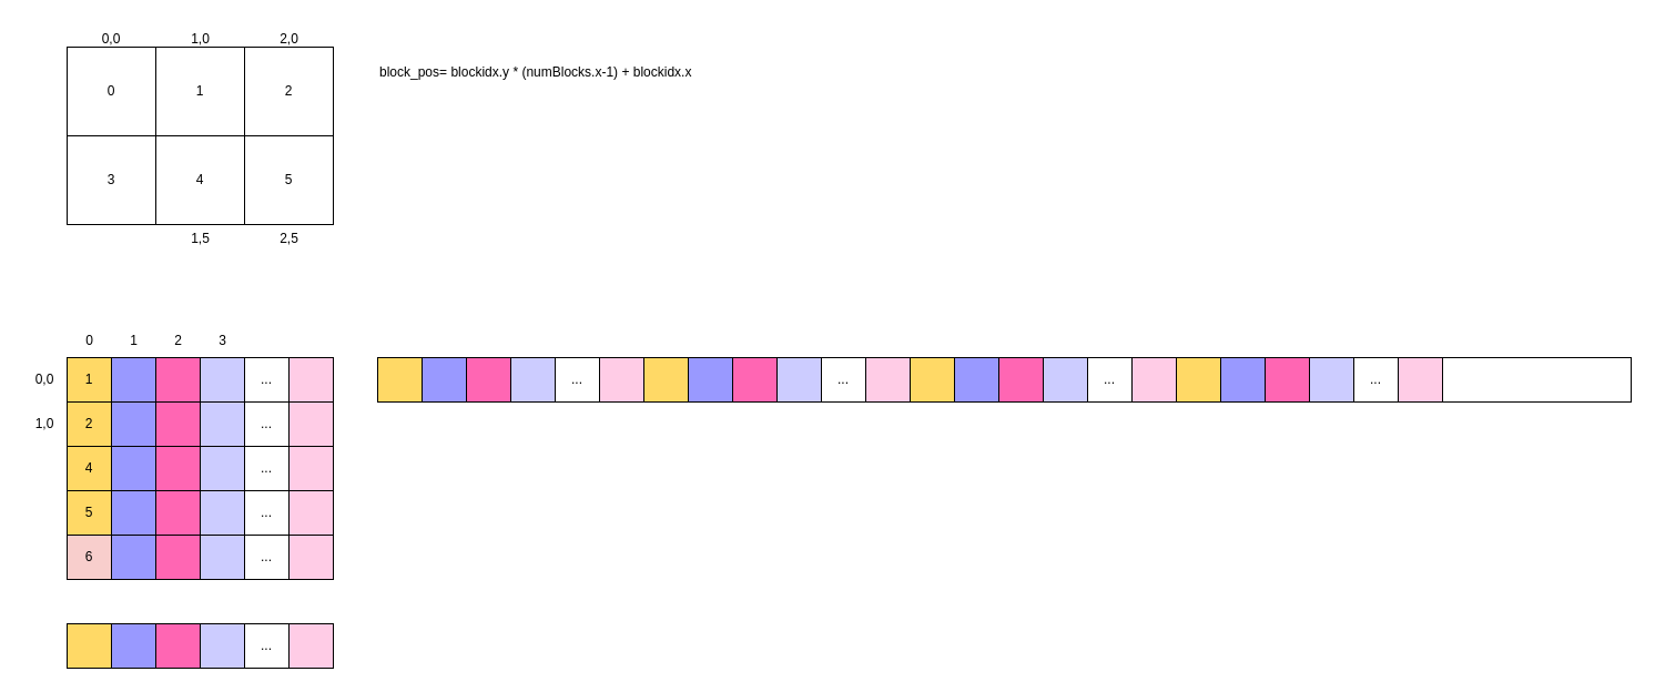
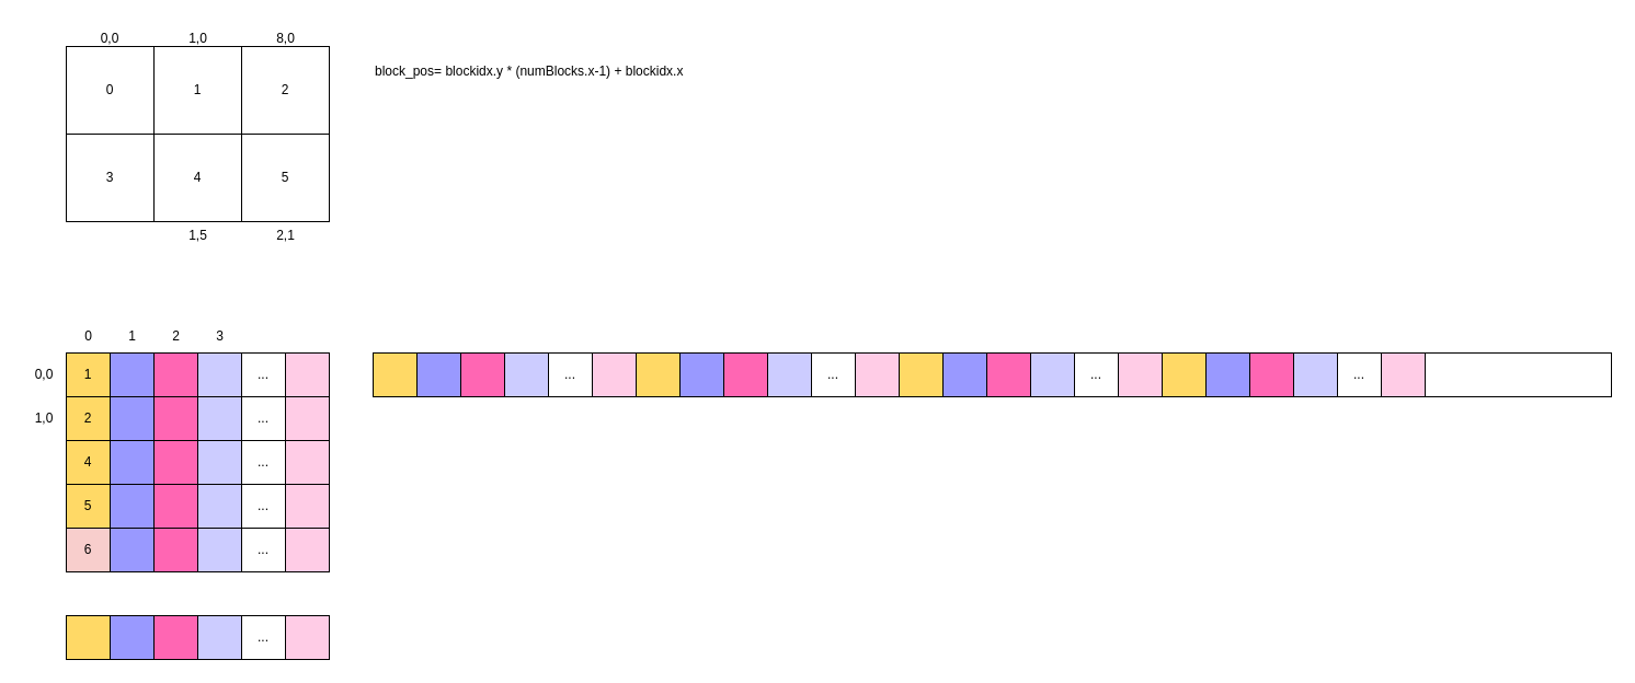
- <mxCell id="66" value="2,0" style="text;html=1;align=center;verticalAlign=middle;resizable=0;points=[];autosize=1;strokeColor=none;fillColor=none;" parent="1" vertex="1"><mxGeometry x="240" y="20" width="40" height="30" as="geometry" /></mxCell>
+ <mxCell id="66" value="8,0" style="text;html=1;align=center;verticalAlign=middle;resizable=0;points=[];autosize=1;strokeColor=none;fillColor=none;" parent="1" vertex="1"><mxGeometry x="240" y="20" width="40" height="30" as="geometry" /></mxCell>
- <mxCell id="68" value="2,5" style="text;html=1;align=center;verticalAlign=middle;resizable=0;points=[];autosize=1;strokeColor=none;fillColor=none;" parent="1" vertex="1"><mxGeometry x="240" y="200" width="40" height="30" as="geometry" /></mxCell>
+ <mxCell id="68" value="2,1" style="text;html=1;align=center;verticalAlign=middle;resizable=0;points=[];autosize=1;strokeColor=none;fillColor=none;" parent="1" vertex="1"><mxGeometry x="240" y="200" width="40" height="30" as="geometry" /></mxCell>
